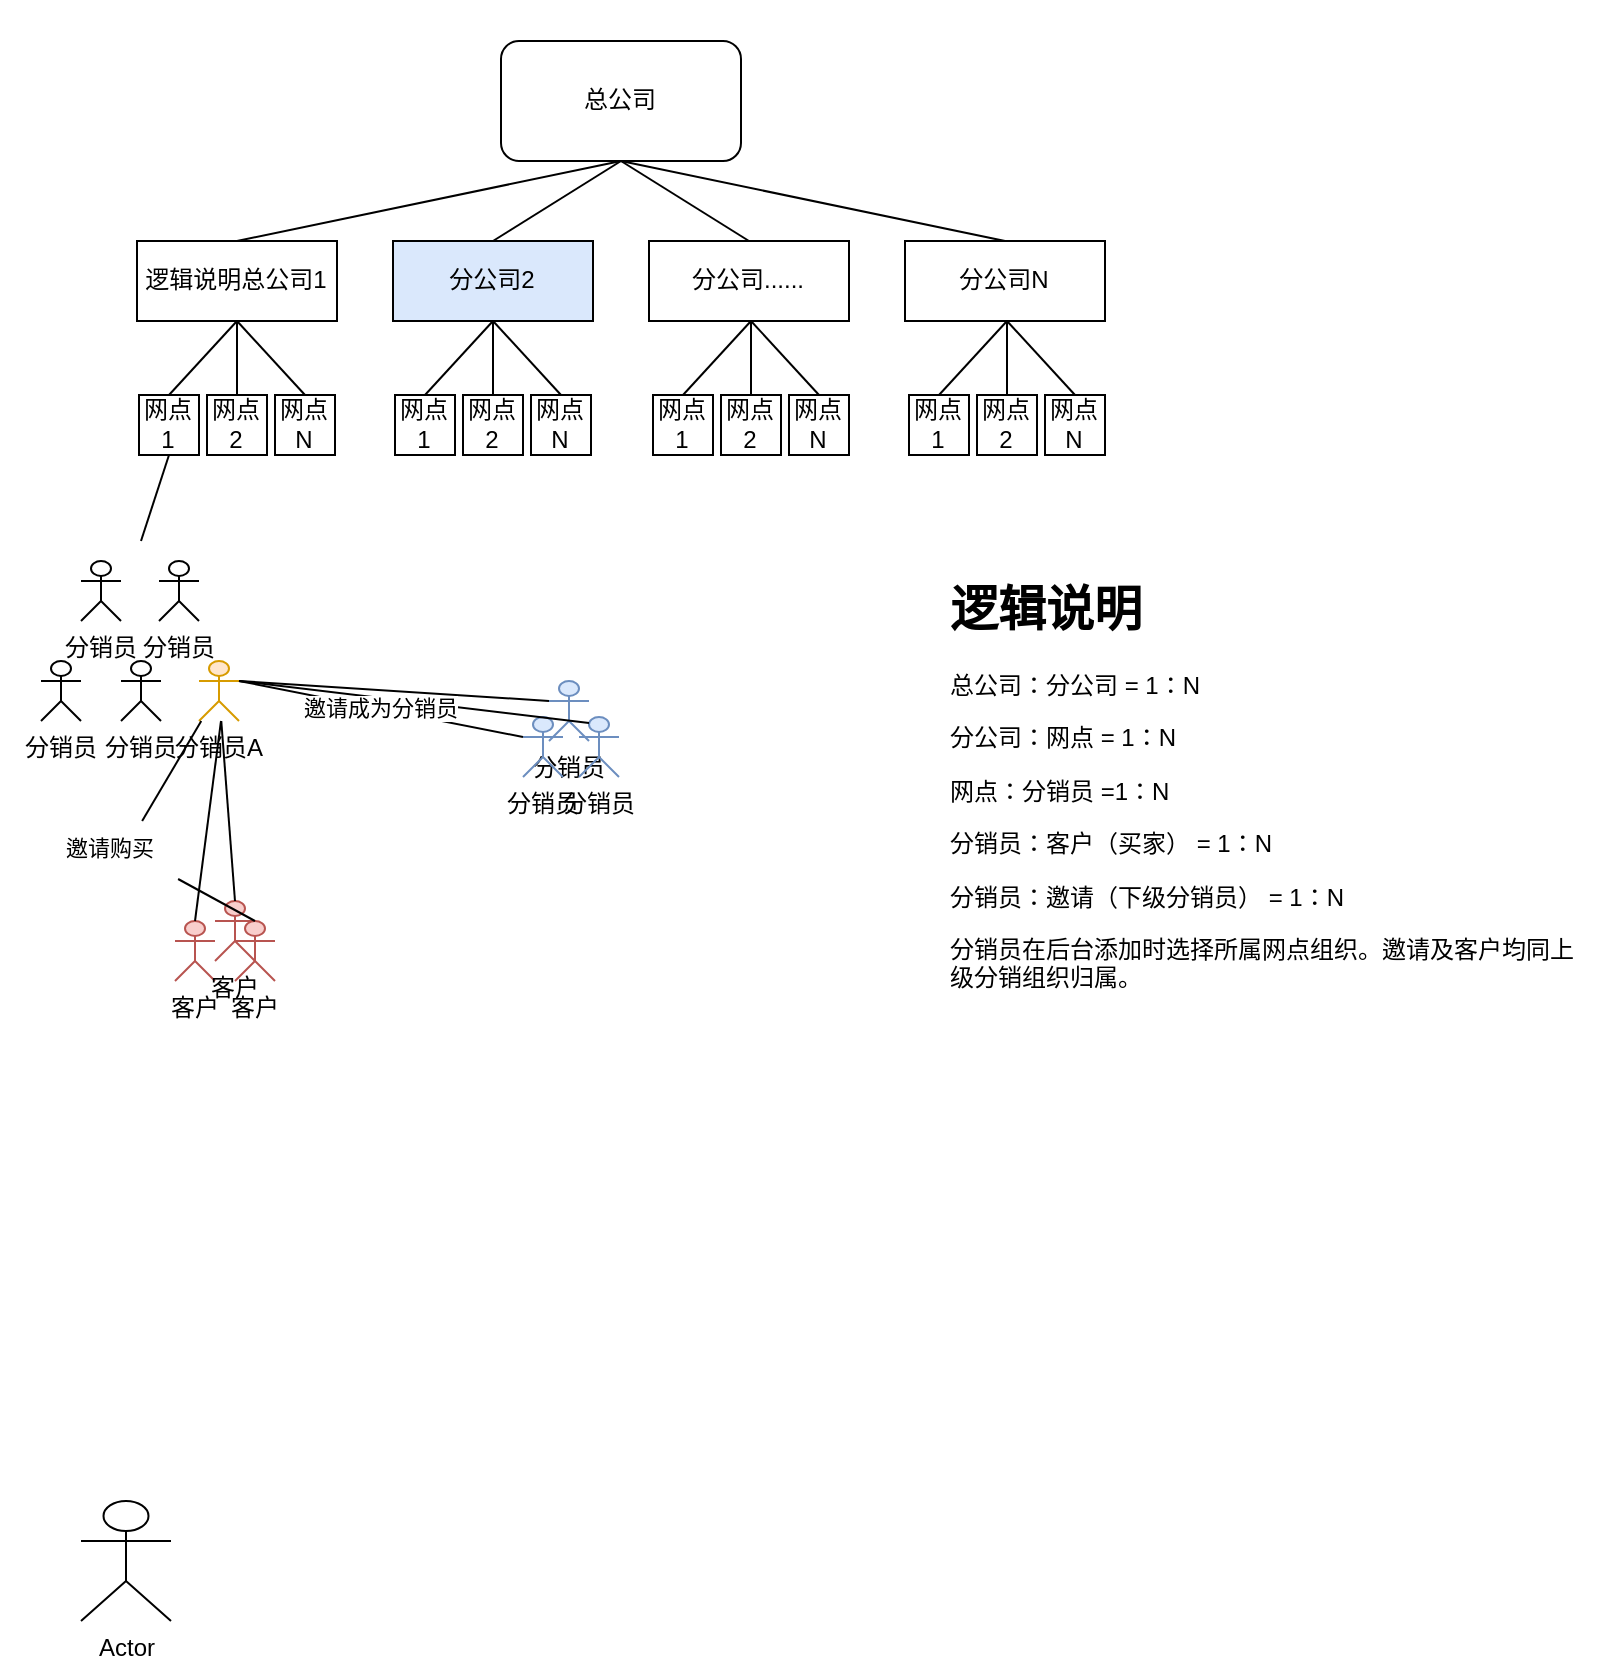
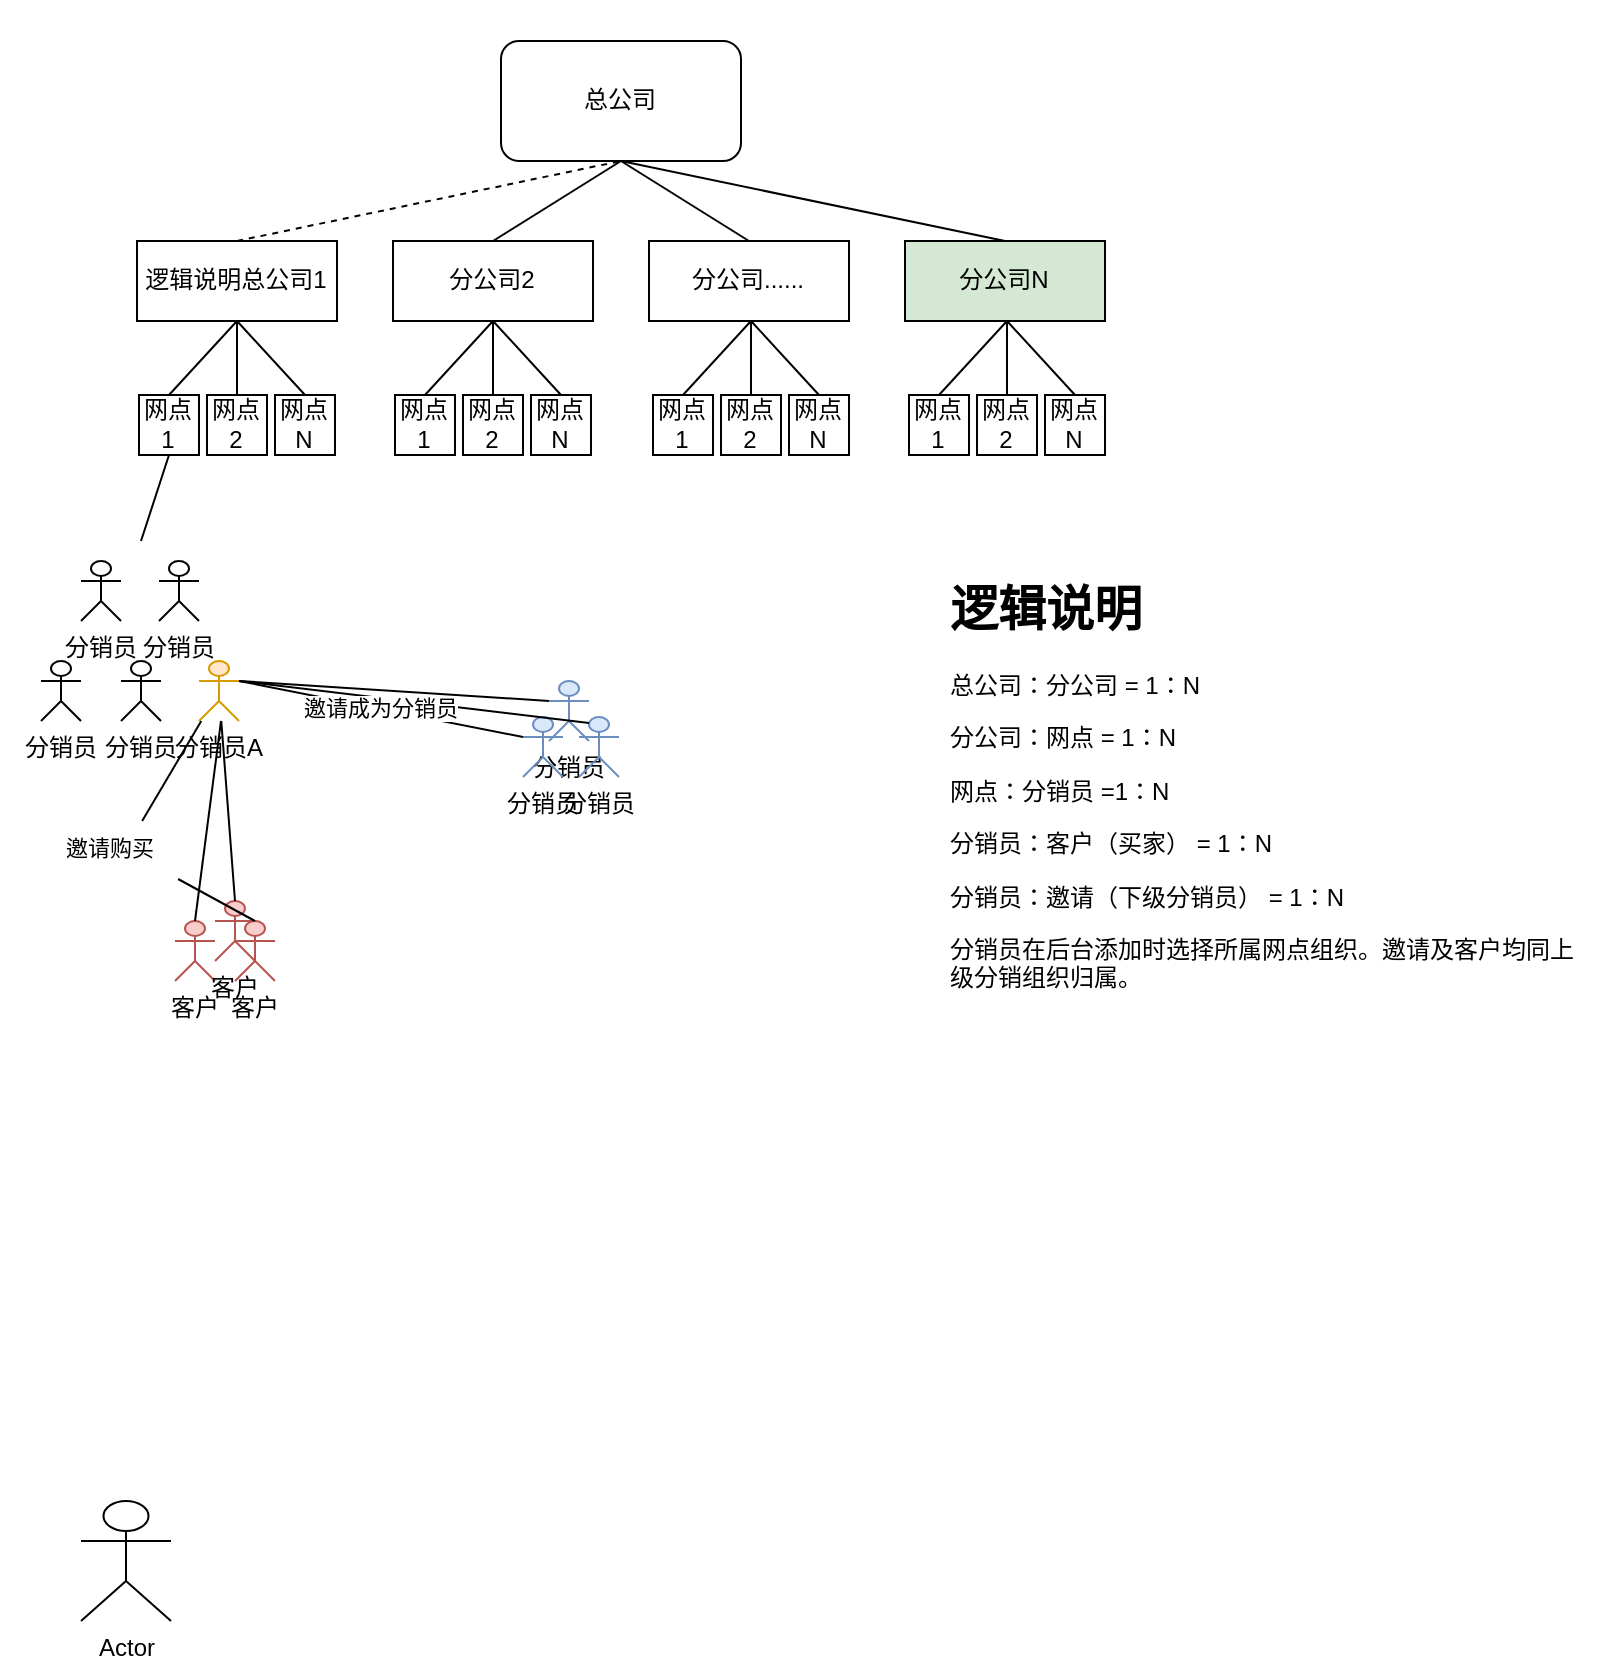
- <mxCell id="10" value="" style="endArrow=none;html=1;rounded=0;exitX=0.5;exitY=0;exitDx=0;exitDy=0;entryX=0.5;entryY=1;entryDx=0;entryDy=0;" edge="1" parent="1" source="3" target="2"><mxGeometry width="50" height="50" relative="1" as="geometry"><mxPoint x="150" y="130" as="sourcePoint" /><mxPoint x="200" y="80" as="targetPoint" /></mxGeometry></mxCell>
+ <mxCell id="10" value="" style="endArrow=none;html=1;rounded=0;exitX=0.5;exitY=0;exitDx=0;exitDy=0;entryX=0.5;entryY=1;entryDx=0;entryDy=0;dashed=1;" edge="1" parent="1" source="3" target="2"><mxGeometry width="50" height="50" relative="1" as="geometry"><mxPoint x="150" y="130" as="sourcePoint" /><mxPoint x="200" y="80" as="targetPoint" /></mxGeometry></mxCell>
- <mxCell id="4" value="分公司2" style="rounded=0;whiteSpace=wrap;html=1;fillColor=#dae8fc;" vertex="1" parent="1"><mxGeometry x="196" y="120" width="100" height="40" as="geometry" /></mxCell>
+ <mxCell id="4" value="分公司2" style="rounded=0;whiteSpace=wrap;html=1;" vertex="1" parent="1"><mxGeometry x="196" y="120" width="100" height="40" as="geometry" /></mxCell>
- <mxCell id="6" value="分公司N" style="rounded=0;whiteSpace=wrap;html=1;" vertex="1" parent="1"><mxGeometry x="452" y="120" width="100" height="40" as="geometry" /></mxCell>
+ <mxCell id="6" value="分公司N" style="rounded=0;whiteSpace=wrap;html=1;fillColor=#d5e8d4;" vertex="1" parent="1"><mxGeometry x="452" y="120" width="100" height="40" as="geometry" /></mxCell>
